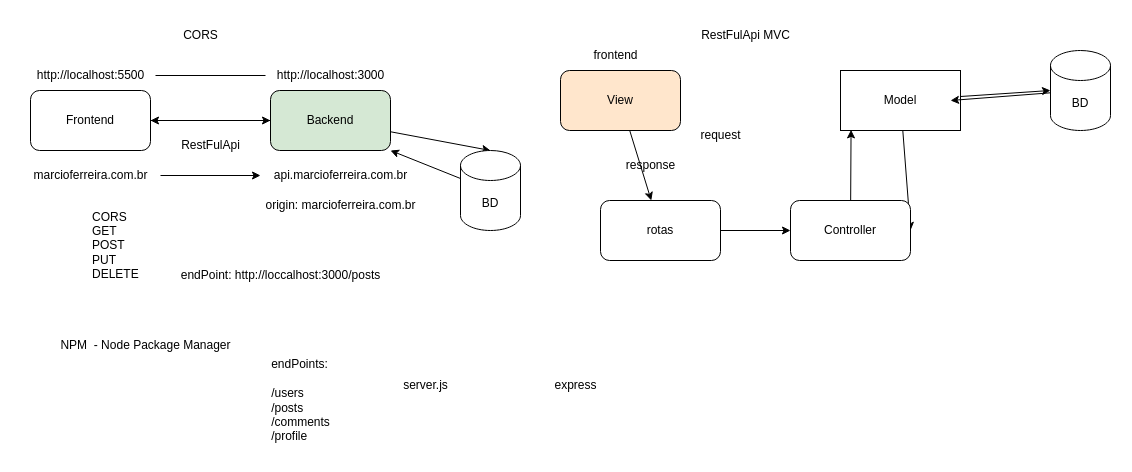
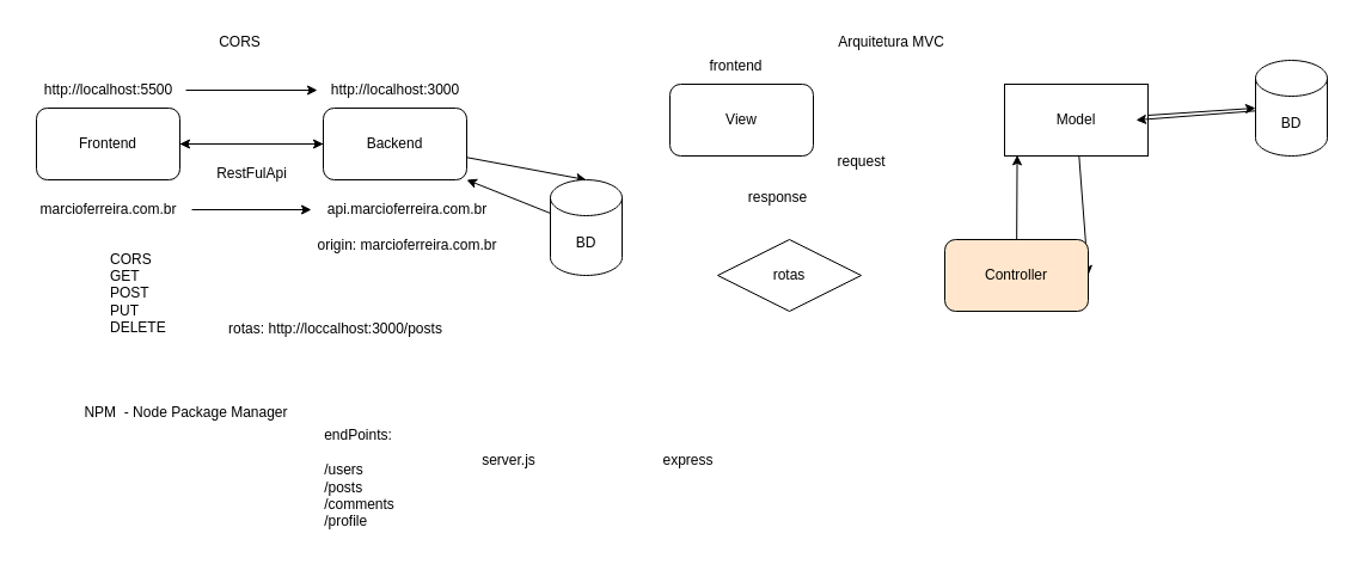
- <mxCell id="24" value="RestFulApi MVC" style="text;html=1;align=center;verticalAlign=middle;resizable=0;points=[];autosize=1;strokeColor=none;fillColor=none;" parent="1" vertex="1"><mxGeometry x="690" y="20" width="110" height="30" as="geometry" /></mxCell>
+ <mxCell id="24" value="Arquitetura MVC" style="text;html=1;align=center;verticalAlign=middle;resizable=0;points=[];autosize=1;strokeColor=none;fillColor=none;" parent="1" vertex="1"><mxGeometry x="690" y="20" width="110" height="30" as="geometry" /></mxCell>
- <mxCell id="12" style="edgeStyle=none;html=1;endArrow=none;" parent="1" source="13" target="14" edge="1"><mxGeometry relative="1" as="geometry" /></mxCell>
+ <mxCell id="12" style="edgeStyle=none;html=1;" parent="1" source="13" target="14" edge="1"><mxGeometry relative="1" as="geometry" /></mxCell>
- <mxCell id="29" value="View" style="rounded=1;whiteSpace=wrap;html=1;fillColor=#ffe6cc;" parent="1" vertex="1"><mxGeometry x="560" y="70" width="120" height="60" as="geometry" /></mxCell>
+ <mxCell id="29" value="View" style="rounded=1;whiteSpace=wrap;html=1;" parent="1" vertex="1"><mxGeometry x="560" y="70" width="120" height="60" as="geometry" /></mxCell>
- <mxCell id="6" value="Backend" style="rounded=1;whiteSpace=wrap;html=1;fillColor=#d5e8d4;" parent="1" vertex="1"><mxGeometry x="270" y="90" width="120" height="60" as="geometry" /></mxCell>
+ <mxCell id="6" value="Backend" style="rounded=1;whiteSpace=wrap;html=1;" parent="1" vertex="1"><mxGeometry x="270" y="90" width="120" height="60" as="geometry" /></mxCell>
- <mxCell id="28" style="edgeStyle=none;html=1;" parent="1" source="29" target="38" edge="1"><mxGeometry relative="1" as="geometry" /></mxCell>
- <mxCell id="38" value="rotas" style="rounded=1;whiteSpace=wrap;html=1;" parent="1" vertex="1"><mxGeometry x="600" y="200" width="120" height="60" as="geometry" /></mxCell>
+ <mxCell id="38" value="rotas" style="rhombus;whiteSpace=wrap;html=1;" parent="1" vertex="1"><mxGeometry x="600" y="200" width="120" height="60" as="geometry" /></mxCell>
- <mxCell id="37" style="edgeStyle=none;html=1;" parent="1" source="38" target="31" edge="1"><mxGeometry relative="1" as="geometry" /></mxCell>
- <mxCell id="31" value="Controller" style="rounded=1;whiteSpace=wrap;html=1;" parent="1" vertex="1"><mxGeometry x="790" y="200" width="120" height="60" as="geometry" /></mxCell>
+ <mxCell id="31" value="Controller" style="rounded=1;whiteSpace=wrap;html=1;fillColor=#ffe6cc;" parent="1" vertex="1"><mxGeometry x="790" y="200" width="120" height="60" as="geometry" /></mxCell>
- <mxCell id="11" value="endPoint: http://loccalhost:3000/posts" style="text;html=1;align=center;verticalAlign=middle;resizable=0;points=[];autosize=1;strokeColor=none;fillColor=none;" parent="1" vertex="1"><mxGeometry x="170" y="260" width="220" height="30" as="geometry" /></mxCell>
+ <mxCell id="11" value="rotas: http://loccalhost:3000/posts" style="text;html=1;align=center;verticalAlign=middle;resizable=0;points=[];autosize=1;strokeColor=none;fillColor=none;" parent="1" vertex="1"><mxGeometry x="170" y="260" width="220" height="30" as="geometry" /></mxCell>
- <mxCell id="18" value="NPM&amp;nbsp; - Node Package Manager" style="text;html=1;align=center;verticalAlign=middle;resizable=0;points=[];autosize=1;strokeColor=none;fillColor=none;" parent="1" vertex="1"><mxGeometry x="50" y="330" width="190" height="30" as="geometry" /></mxCell>
+ <mxCell id="18" value="NPM&amp;nbsp; - Node Package Manager" style="text;html=1;align=center;verticalAlign=middle;resizable=0;points=[];autosize=1;strokeColor=none;fillColor=none;" parent="1" vertex="1"><mxGeometry x="60" y="330" width="190" height="30" as="geometry" /></mxCell>
